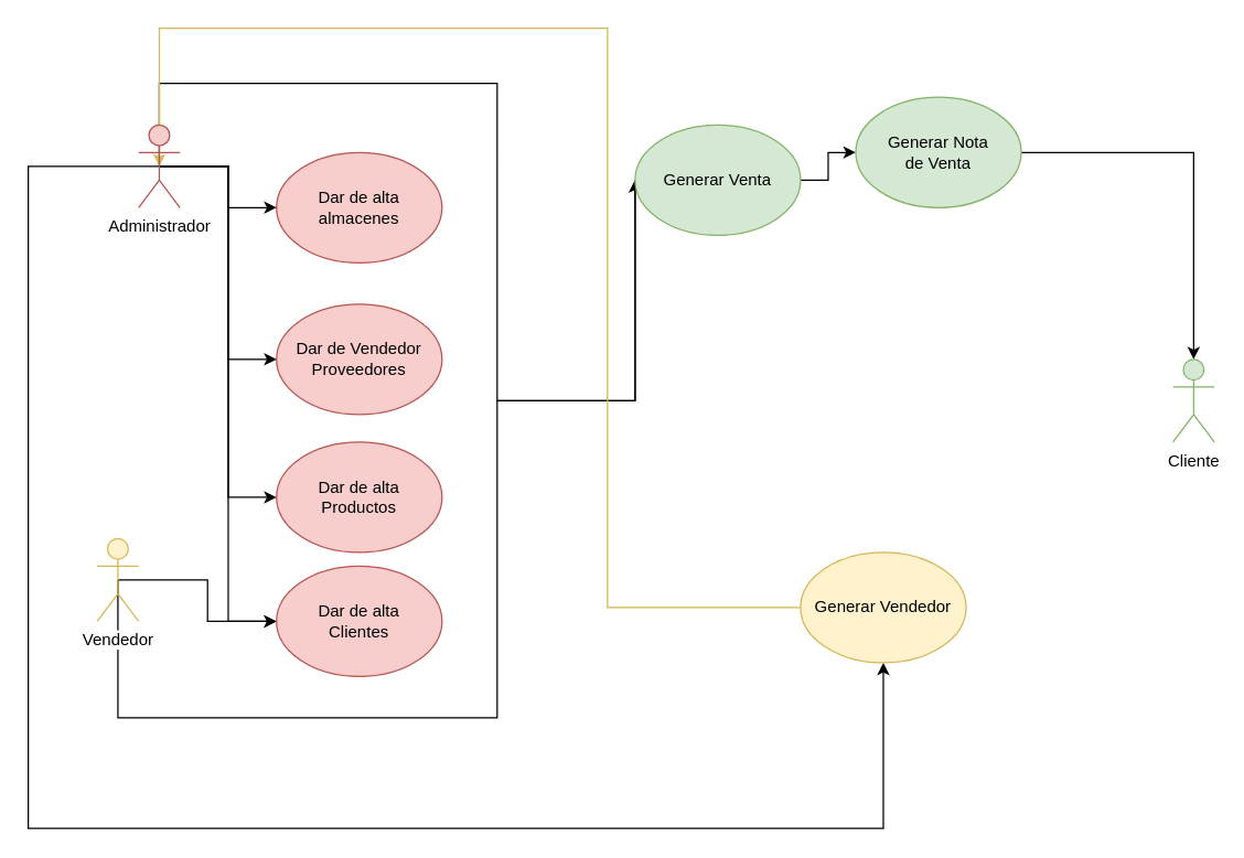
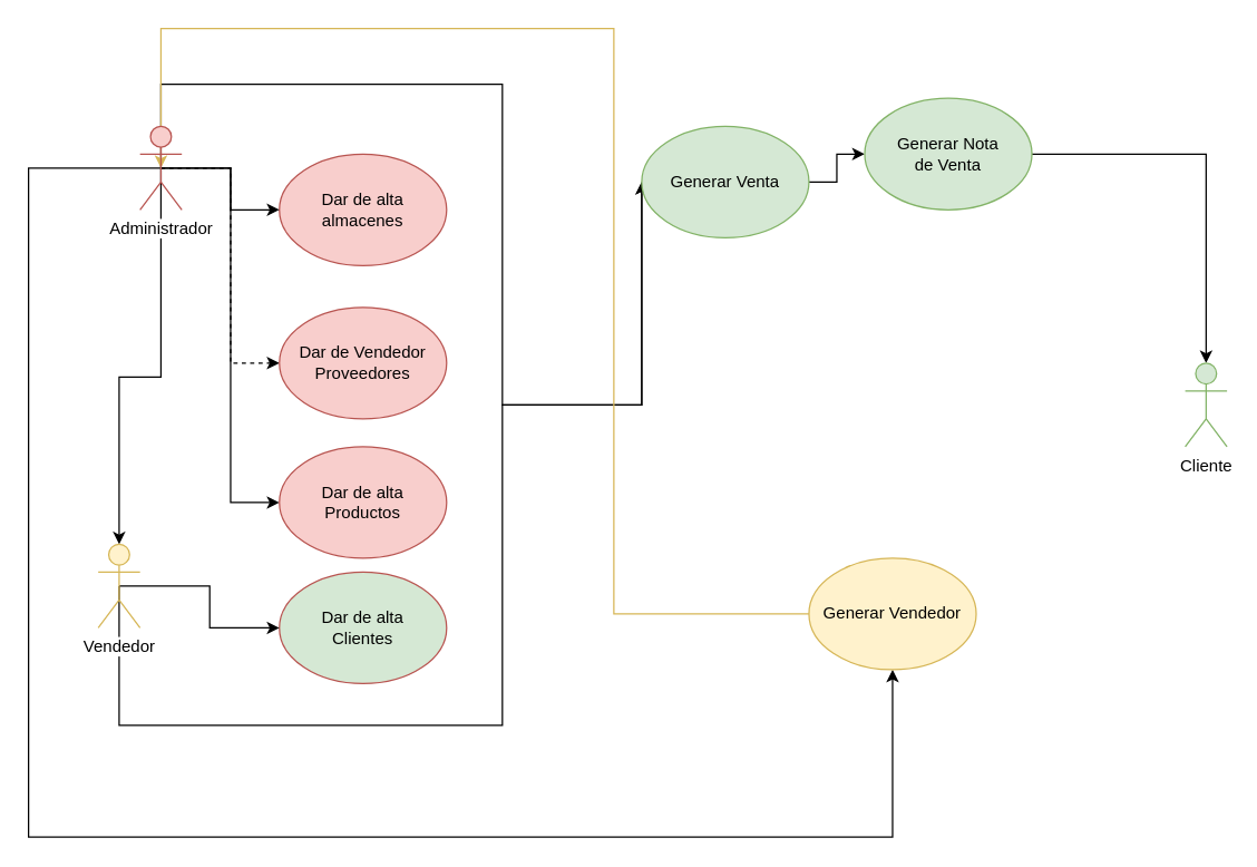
- <mxCell id="4" style="edgeStyle=orthogonalEdgeStyle;rounded=0;orthogonalLoop=1;jettySize=auto;html=1;exitX=0.5;exitY=0.5;exitDx=0;exitDy=0;exitPerimeter=0;entryX=0;entryY=0.5;entryDx=0;entryDy=0;" edge="1" parent="1" source="22" target="9"><mxGeometry relative="1" as="geometry" /></mxCell>
+ <mxCell id="4" style="edgeStyle=orthogonalEdgeStyle;rounded=0;orthogonalLoop=1;jettySize=auto;html=1;exitX=0.5;exitY=0.5;exitDx=0;exitDy=0;exitPerimeter=0;entryX=0;entryY=0.5;entryDx=0;entryDy=0;dashed=1;" edge="1" parent="1" source="22" target="9"><mxGeometry relative="1" as="geometry" /></mxCell>
- <mxCell id="6" style="edgeStyle=orthogonalEdgeStyle;rounded=0;orthogonalLoop=1;jettySize=auto;html=1;exitX=0.5;exitY=0.5;exitDx=0;exitDy=0;exitPerimeter=0;entryX=0;entryY=0.5;entryDx=0;entryDy=0;" edge="1" parent="1" source="22" target="11"><mxGeometry relative="1" as="geometry" /></mxCell>
+ <mxCell id="6" style="edgeStyle=orthogonalEdgeStyle;rounded=0;orthogonalLoop=1;jettySize=auto;html=1;exitX=0.5;exitY=0.5;exitDx=0;exitDy=0;exitPerimeter=0;" edge="1" parent="1" source="22" target="14"><mxGeometry relative="1" as="geometry" /></mxCell>
- <mxCell id="11" value="Dar de alta&lt;br&gt;Clientes" style="ellipse;whiteSpace=wrap;html=1;fillColor=#f8cecc;strokeColor=#b85450;" vertex="1" parent="1"><mxGeometry x="200" y="410" width="120" height="80" as="geometry" /></mxCell>
+ <mxCell id="11" value="Dar de alta&lt;br&gt;Clientes" style="ellipse;whiteSpace=wrap;html=1;fillColor=#d5e8d4;strokeColor=#b85450;" vertex="1" parent="1"><mxGeometry x="200" y="410" width="120" height="80" as="geometry" /></mxCell>
